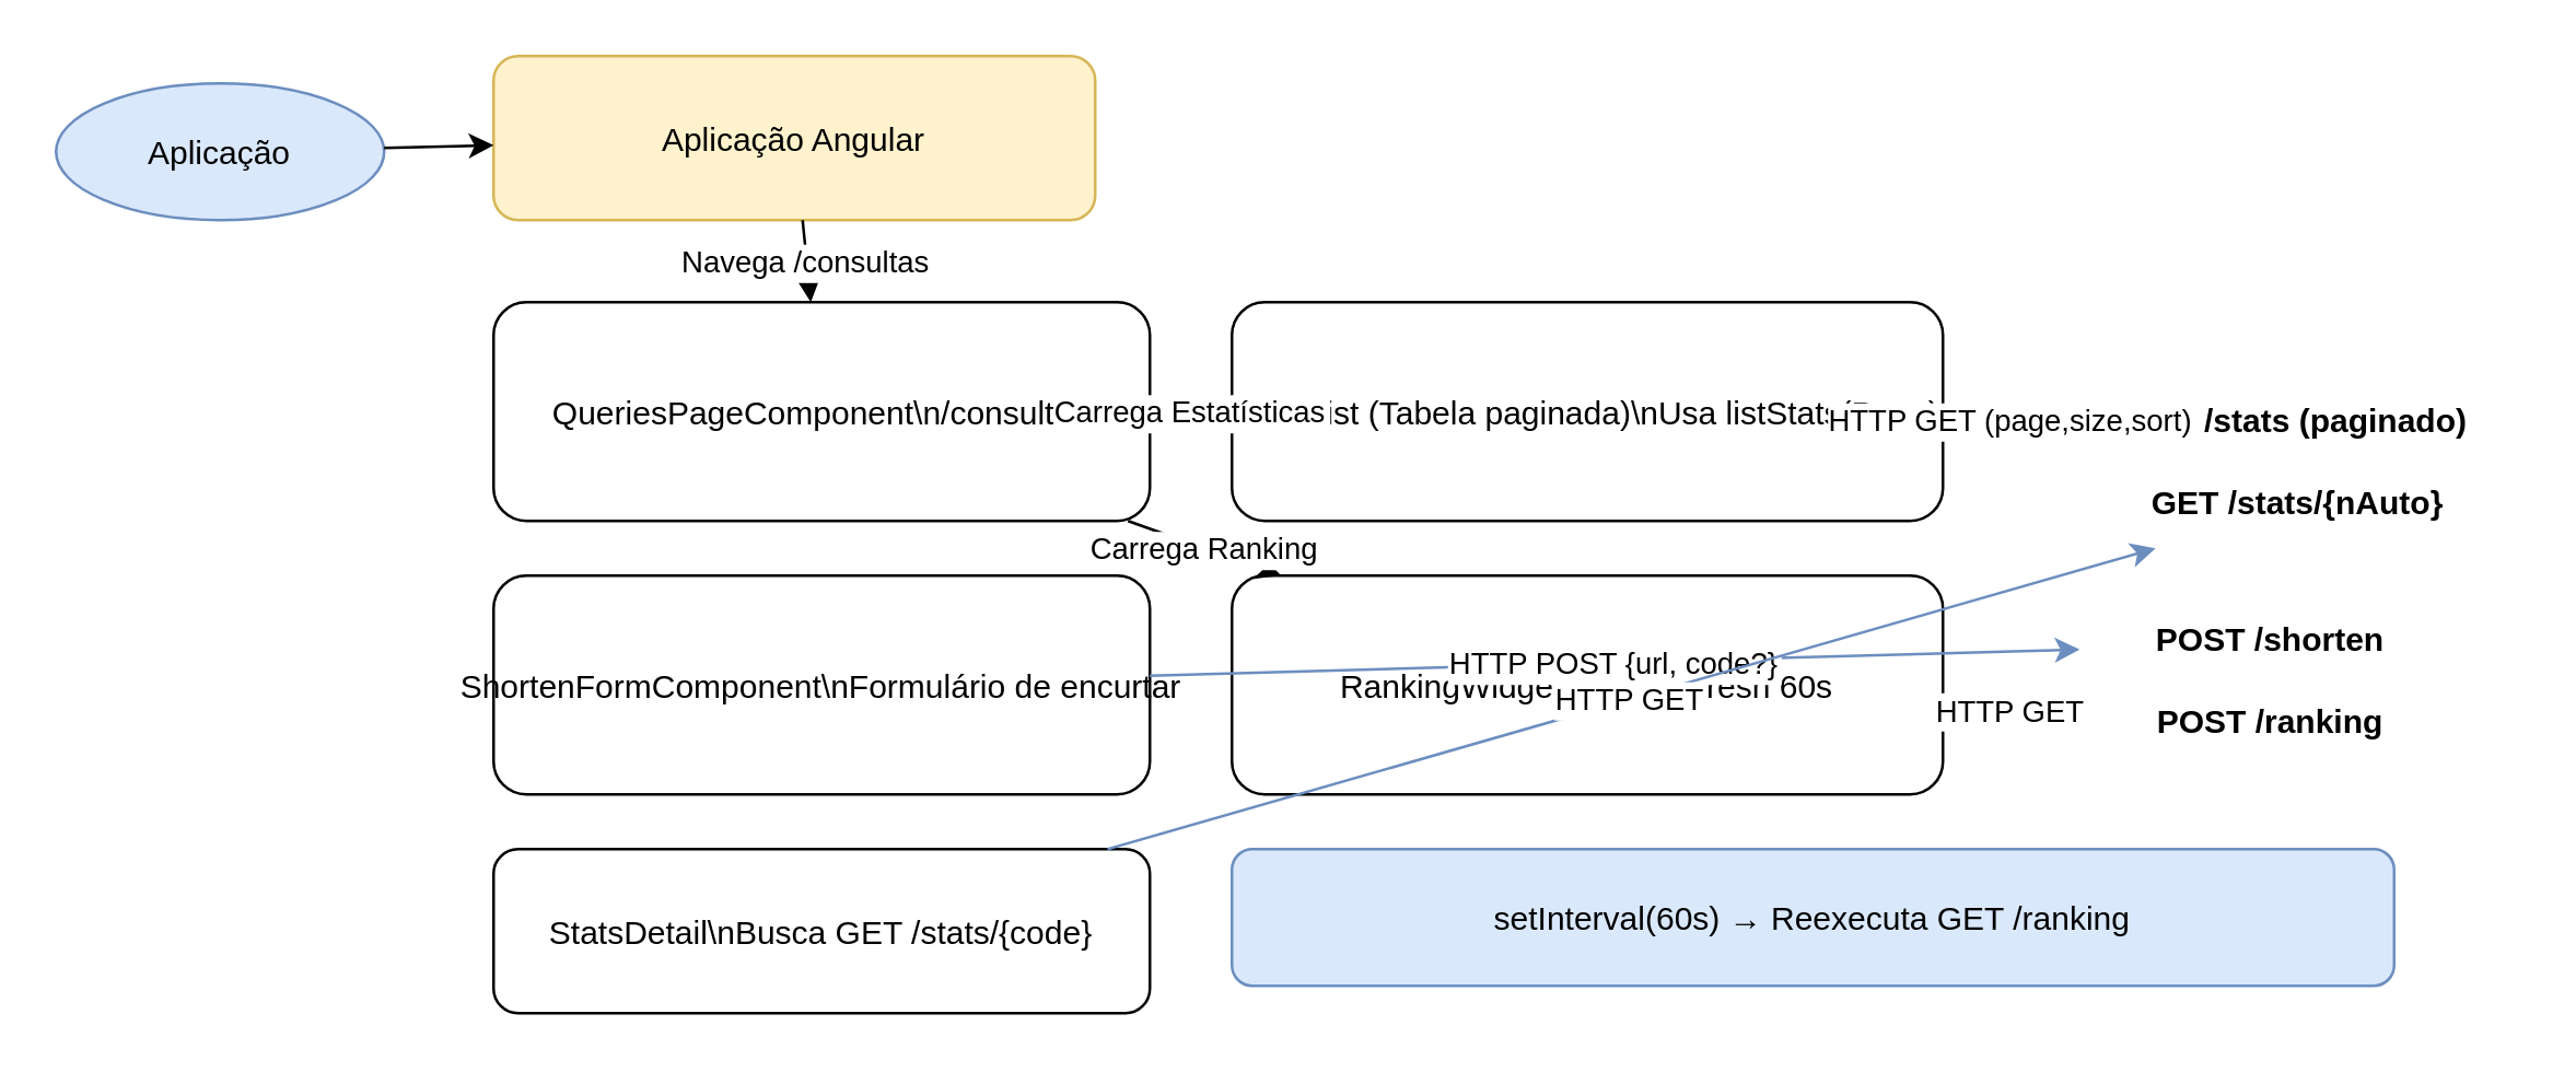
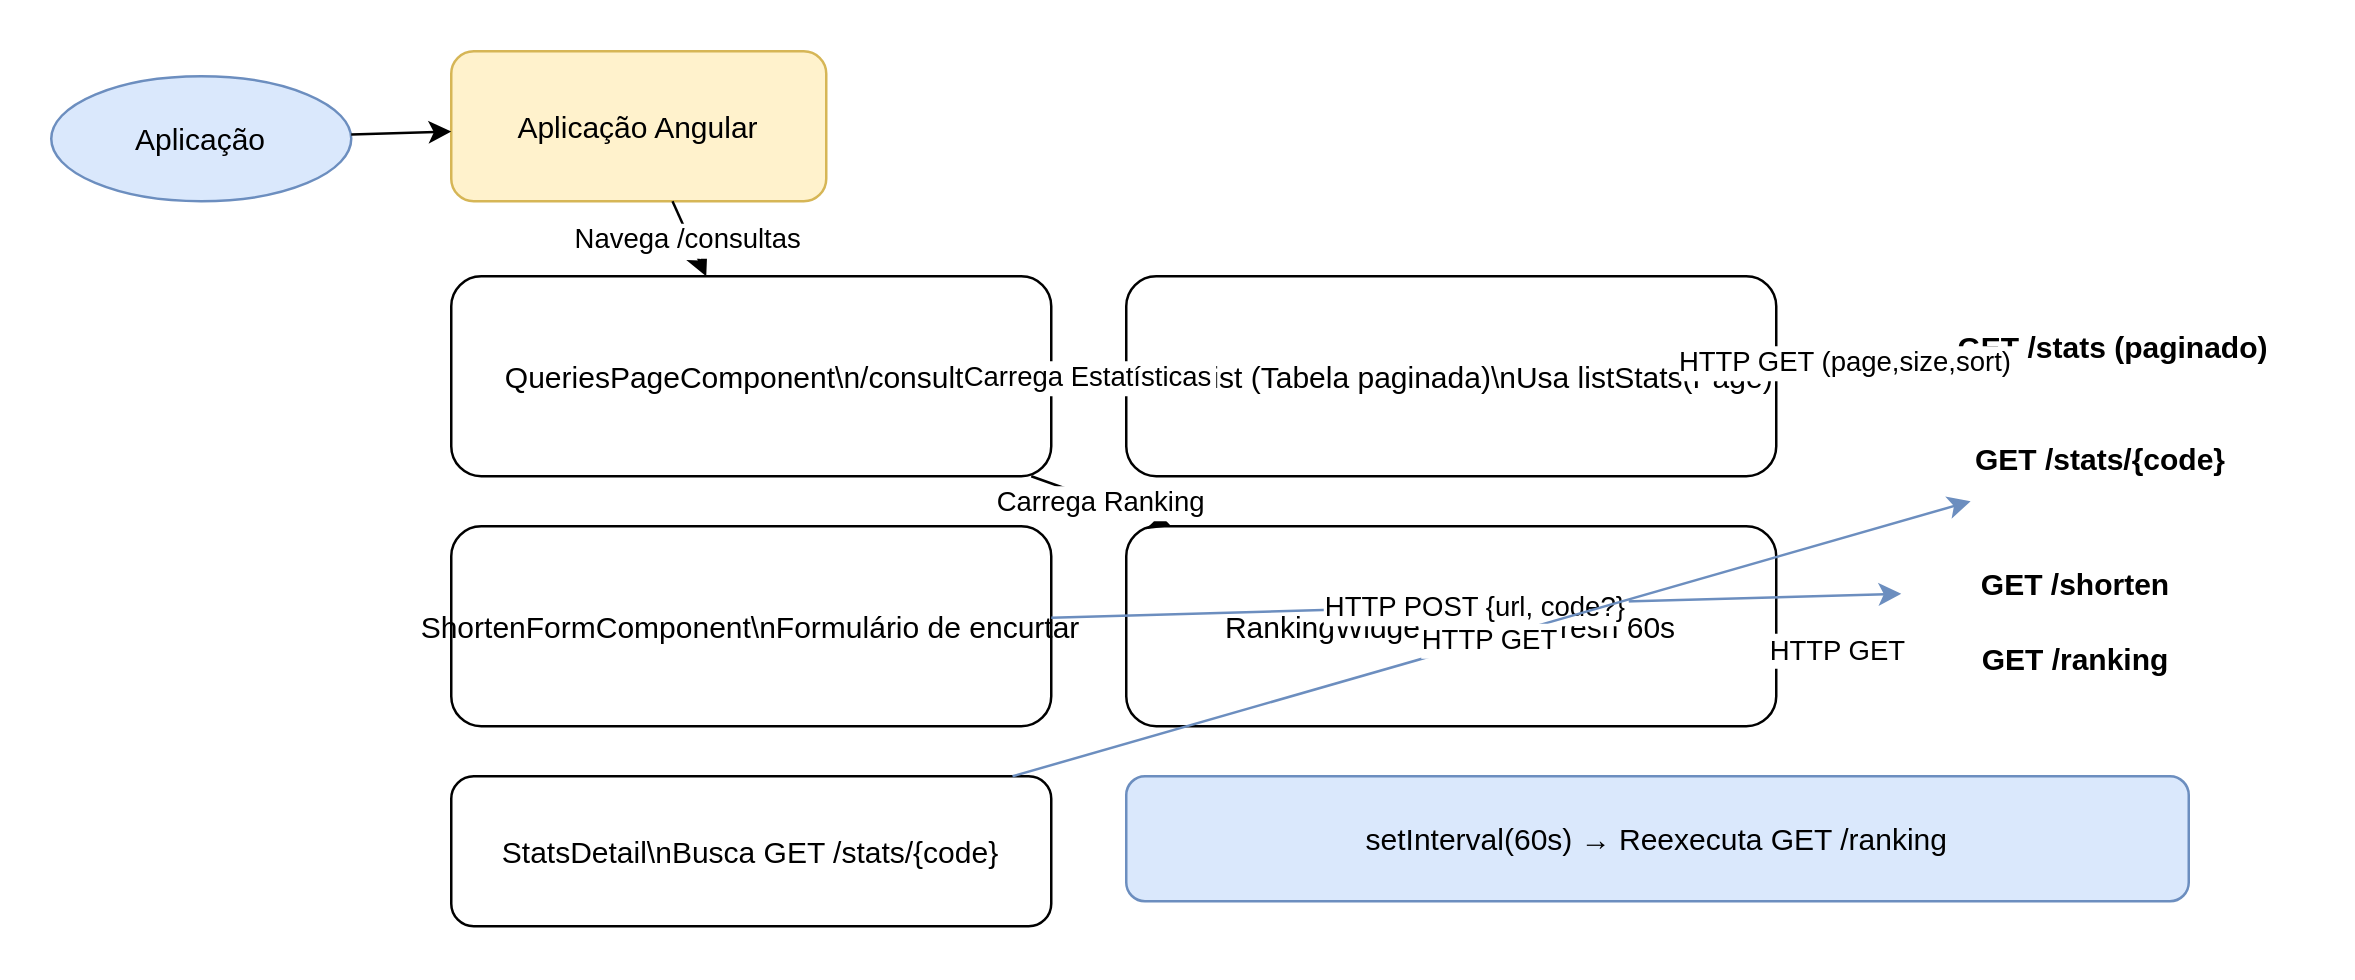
- <mxCell id="3" value="Aplicação Angular" style="shape=rectangle;rounded=1;fillColor=#fff2cc;strokeColor=#d6b656;fontSize=12" vertex="1" parent="1"><mxGeometry x="180" y="20" width="220" height="60" as="geometry" /></mxCell>
+ <mxCell id="3" value="Aplicação Angular" style="shape=rectangle;rounded=1;fillColor=#fff2cc;strokeColor=#d6b656;fontSize=12" vertex="1" parent="1"><mxGeometry x="180" y="20" width="150" height="60" as="geometry" /></mxCell>
- <mxCell id="10" value="GET /stats (paginado)" style="text;align=center;fontStyle=1;fontSize=12" vertex="1" parent="1"><mxGeometry x="760" y="140" width="160" height="30" as="geometry" /></mxCell>
+ <mxCell id="10" value="GET /stats (paginado)" style="text;align=center;fontStyle=1;fontSize=12" vertex="1" parent="1"><mxGeometry x="765" y="125" width="160" height="30" as="geometry" /></mxCell>
- <mxCell id="11" value="GET /stats/{nAuto}" style="text;align=center;fontStyle=1;fontSize=12" vertex="1" parent="1"><mxGeometry x="760" y="170" width="160" height="30" as="geometry" /></mxCell>
+ <mxCell id="11" value="GET /stats/{code}" style="text;align=center;fontStyle=1;fontSize=12" vertex="1" parent="1"><mxGeometry x="760" y="170" width="160" height="30" as="geometry" /></mxCell>
- <mxCell id="8" value="POST /shorten" style="text;align=center;fontStyle=1;fontSize=12" vertex="1" parent="1"><mxGeometry x="760" y="220" width="140" height="30" as="geometry" /></mxCell>
+ <mxCell id="8" value="GET /shorten" style="text;align=center;fontStyle=1;fontSize=12" vertex="1" parent="1"><mxGeometry x="760" y="220" width="140" height="30" as="geometry" /></mxCell>
- <mxCell id="9" value="POST /ranking" style="text;align=center;fontStyle=1;fontSize=12" vertex="1" parent="1"><mxGeometry x="760" y="250" width="140" height="30" as="geometry" /></mxCell>
+ <mxCell id="9" value="GET /ranking" style="text;align=center;fontStyle=1;fontSize=12" vertex="1" parent="1"><mxGeometry x="760" y="250" width="140" height="30" as="geometry" /></mxCell>
